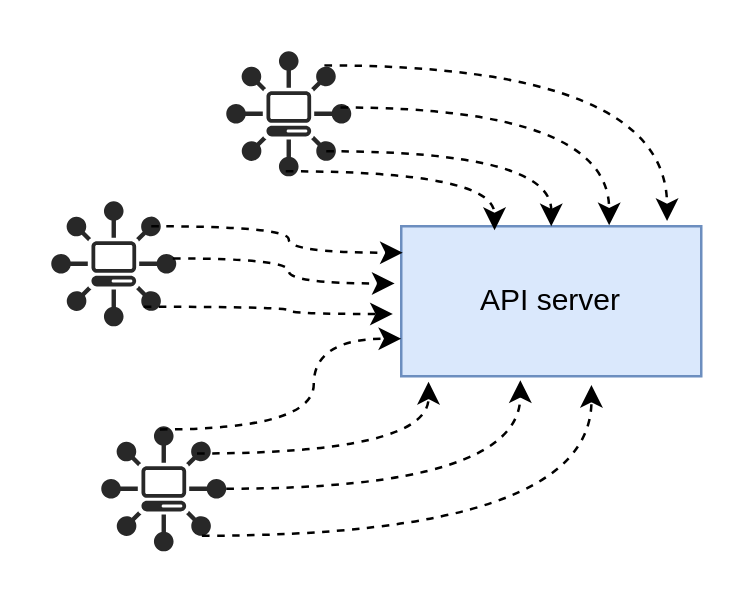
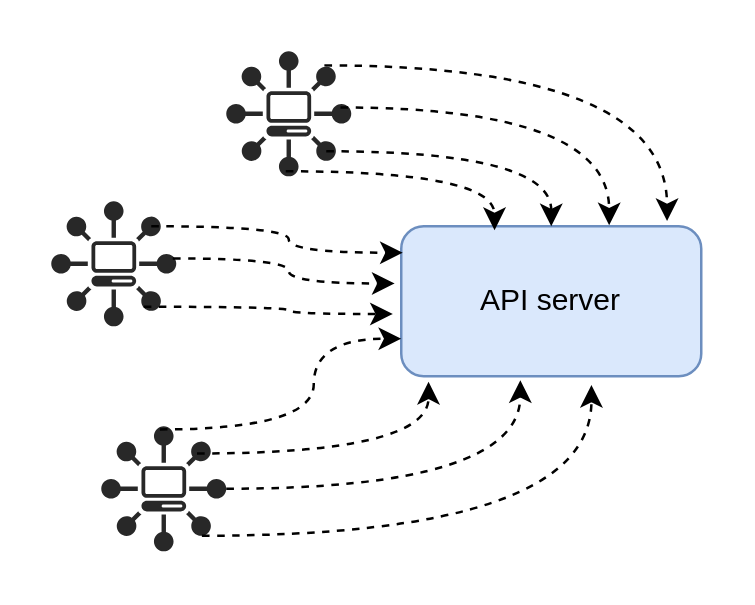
- <mxCell id="5" value="API server" style="rounded=0;whiteSpace=wrap;html=1;fillColor=#dae8fc;strokeColor=#6c8ebf;" vertex="1" parent="1"><mxGeometry x="160" y="90" width="120" height="60" as="geometry" /></mxCell>
+ <mxCell id="5" value="API server" style="whiteSpace=wrap;html=1;fillColor=#dae8fc;strokeColor=#6c8ebf;rounded=1;" vertex="1" parent="1"><mxGeometry x="160" y="90" width="120" height="60" as="geometry" /></mxCell>
